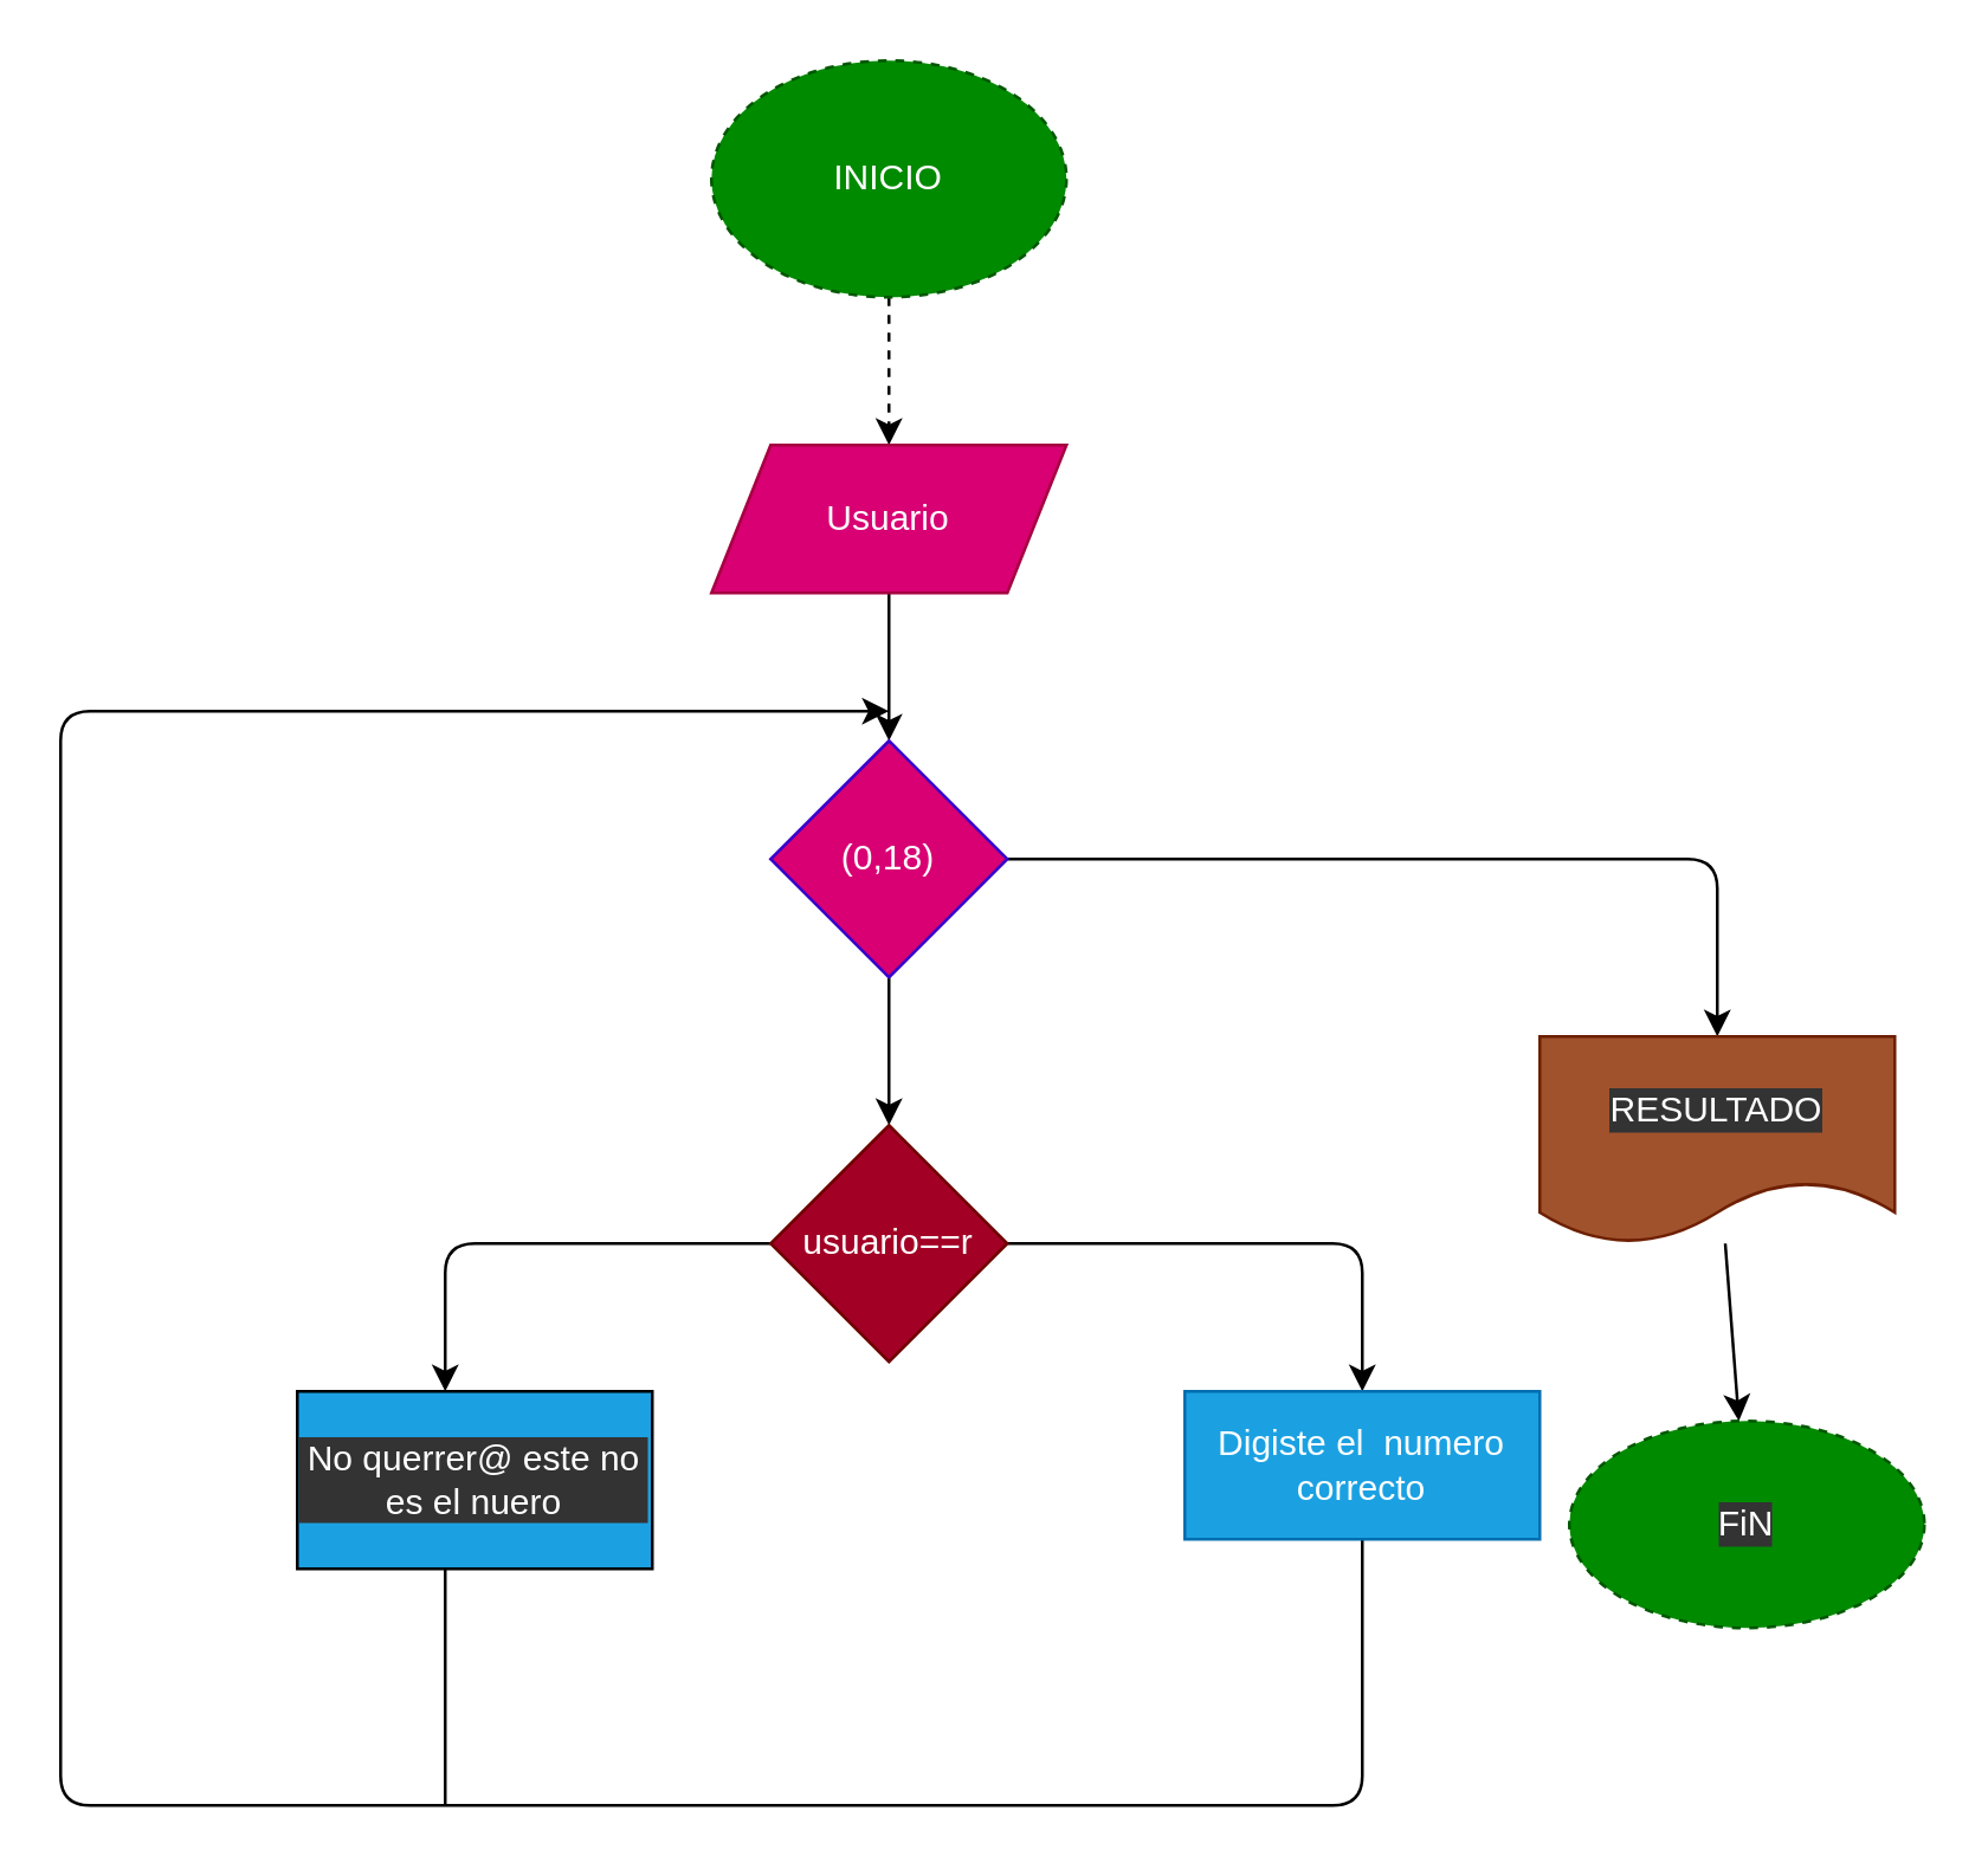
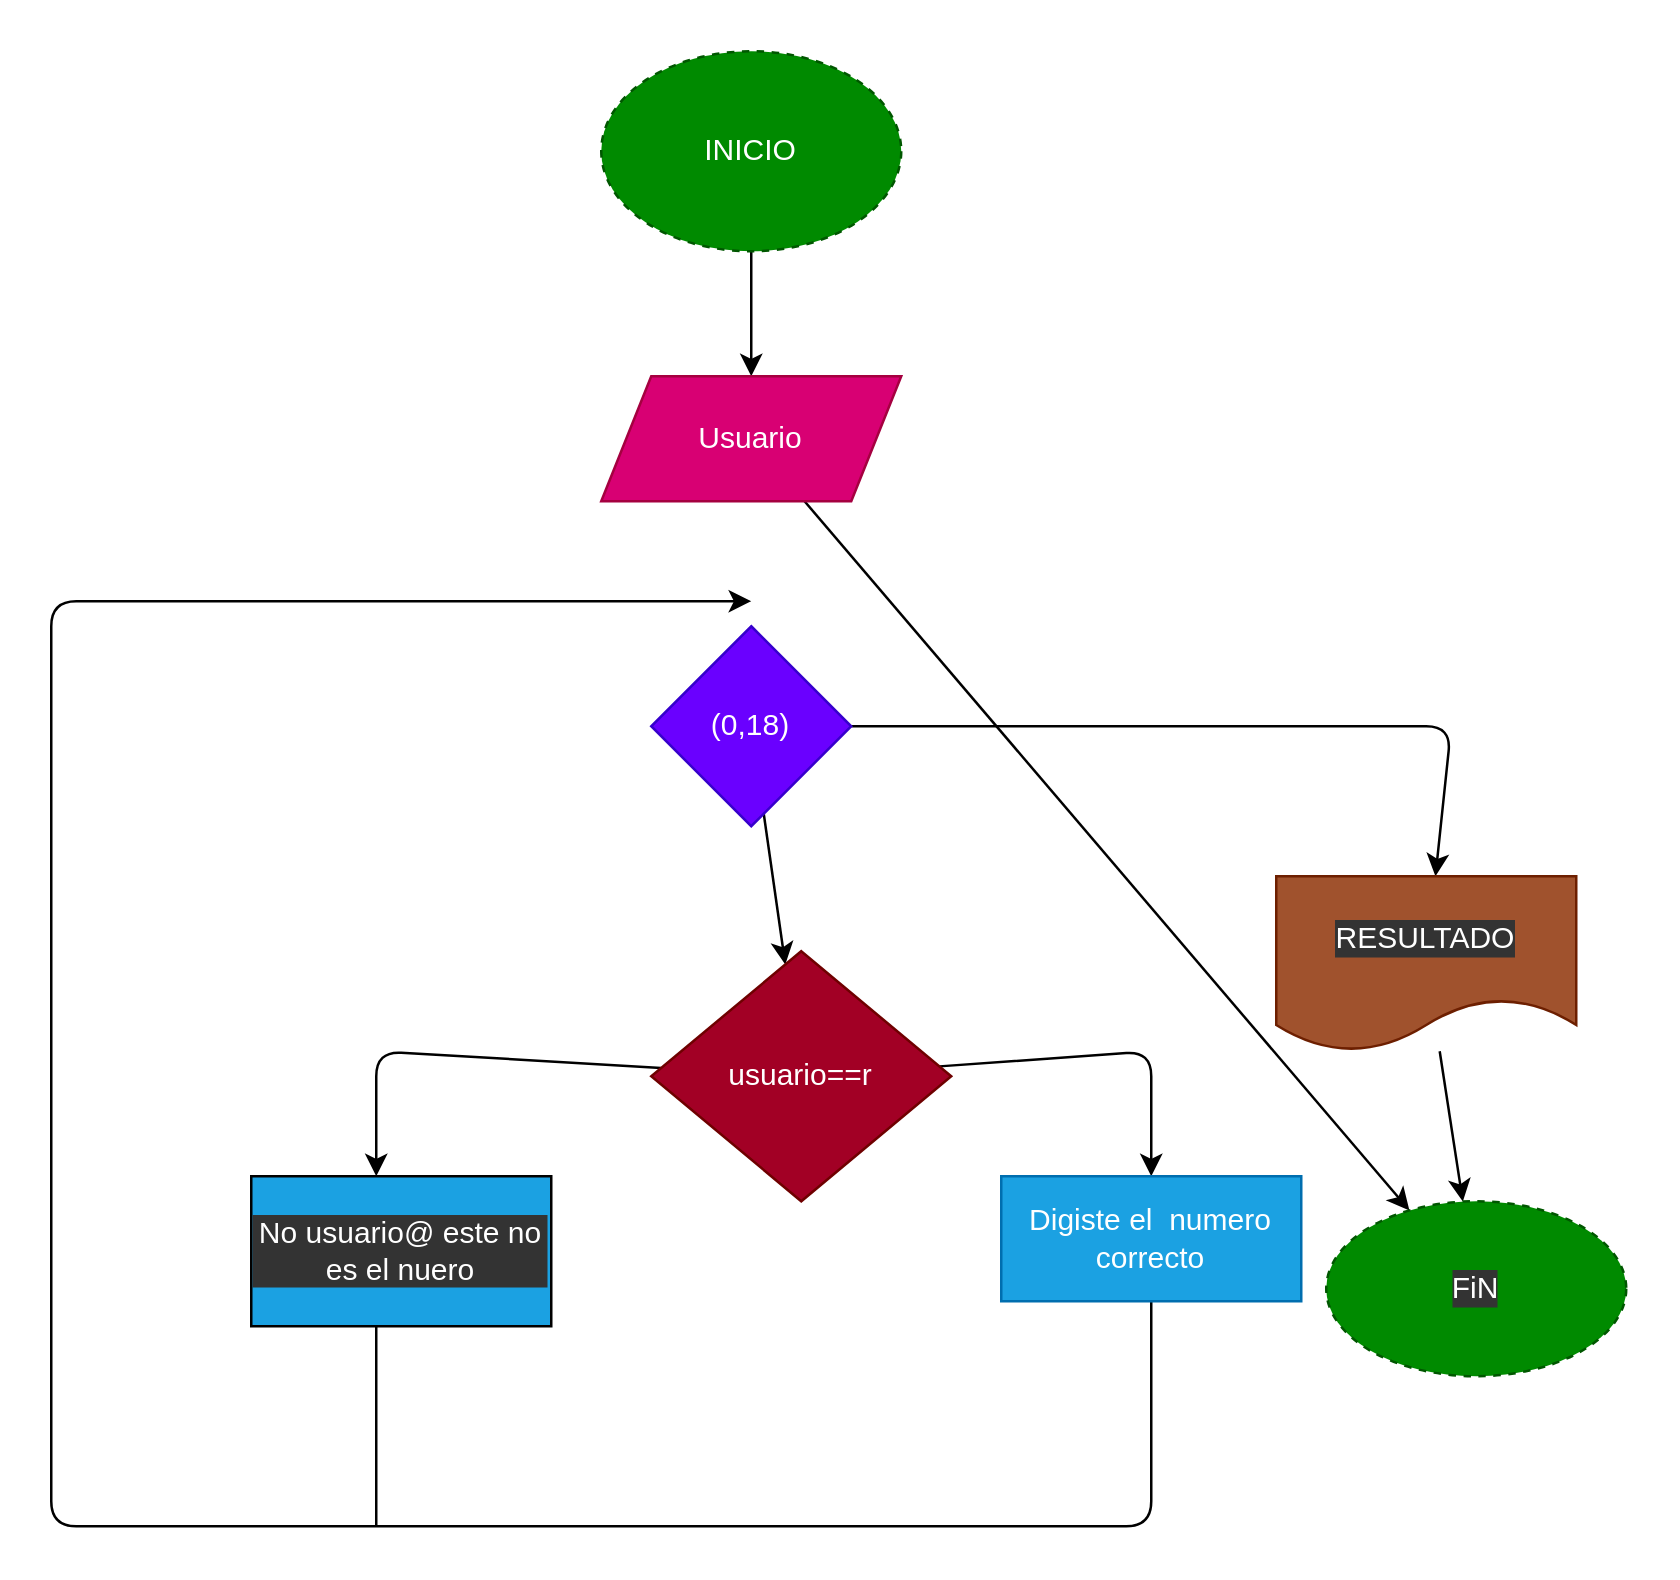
- <mxCell id="2" style="edgeStyle=none;html=1;dashed=1;" edge="1" parent="1" source="3" target="5"><mxGeometry relative="1" as="geometry"><mxPoint x="300" y="160" as="targetPoint" /></mxGeometry></mxCell>
+ <mxCell id="2" style="edgeStyle=none;html=1;" edge="1" parent="1" source="3" target="5"><mxGeometry relative="1" as="geometry"><mxPoint x="300" y="160" as="targetPoint" /></mxGeometry></mxCell>
- <mxCell id="4" style="edgeStyle=none;html=1;" edge="1" parent="1" source="5" target="8"><mxGeometry relative="1" as="geometry"><mxPoint x="300" y="250" as="targetPoint" /></mxGeometry></mxCell>
+ <mxCell id="4" style="edgeStyle=none;html=1;" edge="1" parent="1" source="5" target="18"><mxGeometry relative="1" as="geometry"><mxPoint x="300" y="250" as="targetPoint" /></mxGeometry></mxCell>
- <mxCell id="8" value="(0,18)" style="rhombus;whiteSpace=wrap;html=1;fillColor=#d80073;fontColor=#ffffff;strokeColor=#3700CC;" vertex="1" parent="1"><mxGeometry x="260" y="250" width="80" height="80" as="geometry" /></mxCell>
+ <mxCell id="8" value="(0,18)" style="rhombus;whiteSpace=wrap;html=1;fillColor=#6a00ff;fontColor=#ffffff;strokeColor=#3700CC;" vertex="1" parent="1"><mxGeometry x="260" y="250" width="80" height="80" as="geometry" /></mxCell>
- <mxCell id="17" value="RESULTADO" style="shape=document;whiteSpace=wrap;html=1;boundedLbl=1;rounded=0;glass=0;labelBackgroundColor=#333333;fontColor=#ffffff;strokeColor=#6D1F00;fillColor=#a0522d;" vertex="1" parent="1"><mxGeometry x="520" y="350" width="120" height="70" as="geometry" /></mxCell>
+ <mxCell id="17" value="RESULTADO" style="shape=document;whiteSpace=wrap;html=1;boundedLbl=1;rounded=0;glass=0;labelBackgroundColor=#333333;fontColor=#ffffff;strokeColor=#6D1F00;fillColor=#a0522d;" vertex="1" parent="1"><mxGeometry x="510" y="350" width="120" height="70" as="geometry" /></mxCell>
- <mxCell id="11" value="usuario==r" style="rhombus;whiteSpace=wrap;html=1;fillColor=#a20025;fontColor=#ffffff;strokeColor=#6F0000;" vertex="1" parent="1"><mxGeometry x="260" y="380" width="80" height="80" as="geometry" /></mxCell>
+ <mxCell id="11" value="usuario==r" style="rhombus;whiteSpace=wrap;html=1;fillColor=#a20025;fontColor=#ffffff;strokeColor=#6F0000;" vertex="1" parent="1"><mxGeometry x="260" y="380" width="120" height="100" as="geometry" /></mxCell>
- <mxCell id="14" value="No querrer@ este no es el nuero" style="rounded=0;whiteSpace=wrap;html=1;labelBackgroundColor=#333333;fontColor=#ffffff;fillColor=#1ba1e2;strokeColor=default;gradientColor=none;glass=0;" vertex="1" parent="1"><mxGeometry x="100" y="470" width="120" height="60" as="geometry" /></mxCell>
+ <mxCell id="14" value="No usuario@ este no es el nuero" style="rounded=0;whiteSpace=wrap;html=1;labelBackgroundColor=#333333;fontColor=#ffffff;fillColor=#1ba1e2;strokeColor=default;gradientColor=none;glass=0;" vertex="1" parent="1"><mxGeometry x="100" y="470" width="120" height="60" as="geometry" /></mxCell>
